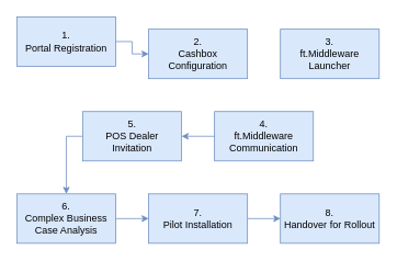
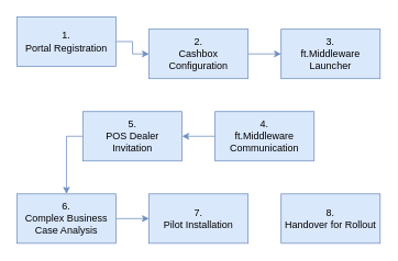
+ <mxCell id="4" value="" style="edgeStyle=orthogonalEdgeStyle;rounded=0;orthogonalLoop=1;jettySize=auto;html=1;fillColor=#dae8fc;strokeColor=#6c8ebf;" edge="1" parent="1" source="5" target="6"><mxGeometry relative="1" as="geometry" /></mxCell>
- <mxCell id="12" value="" style="edgeStyle=orthogonalEdgeStyle;rounded=0;orthogonalLoop=1;jettySize=auto;html=1;fillColor=#dae8fc;strokeColor=#6c8ebf;" edge="1" parent="1" source="13" target="14"><mxGeometry relative="1" as="geometry" /></mxCell>
